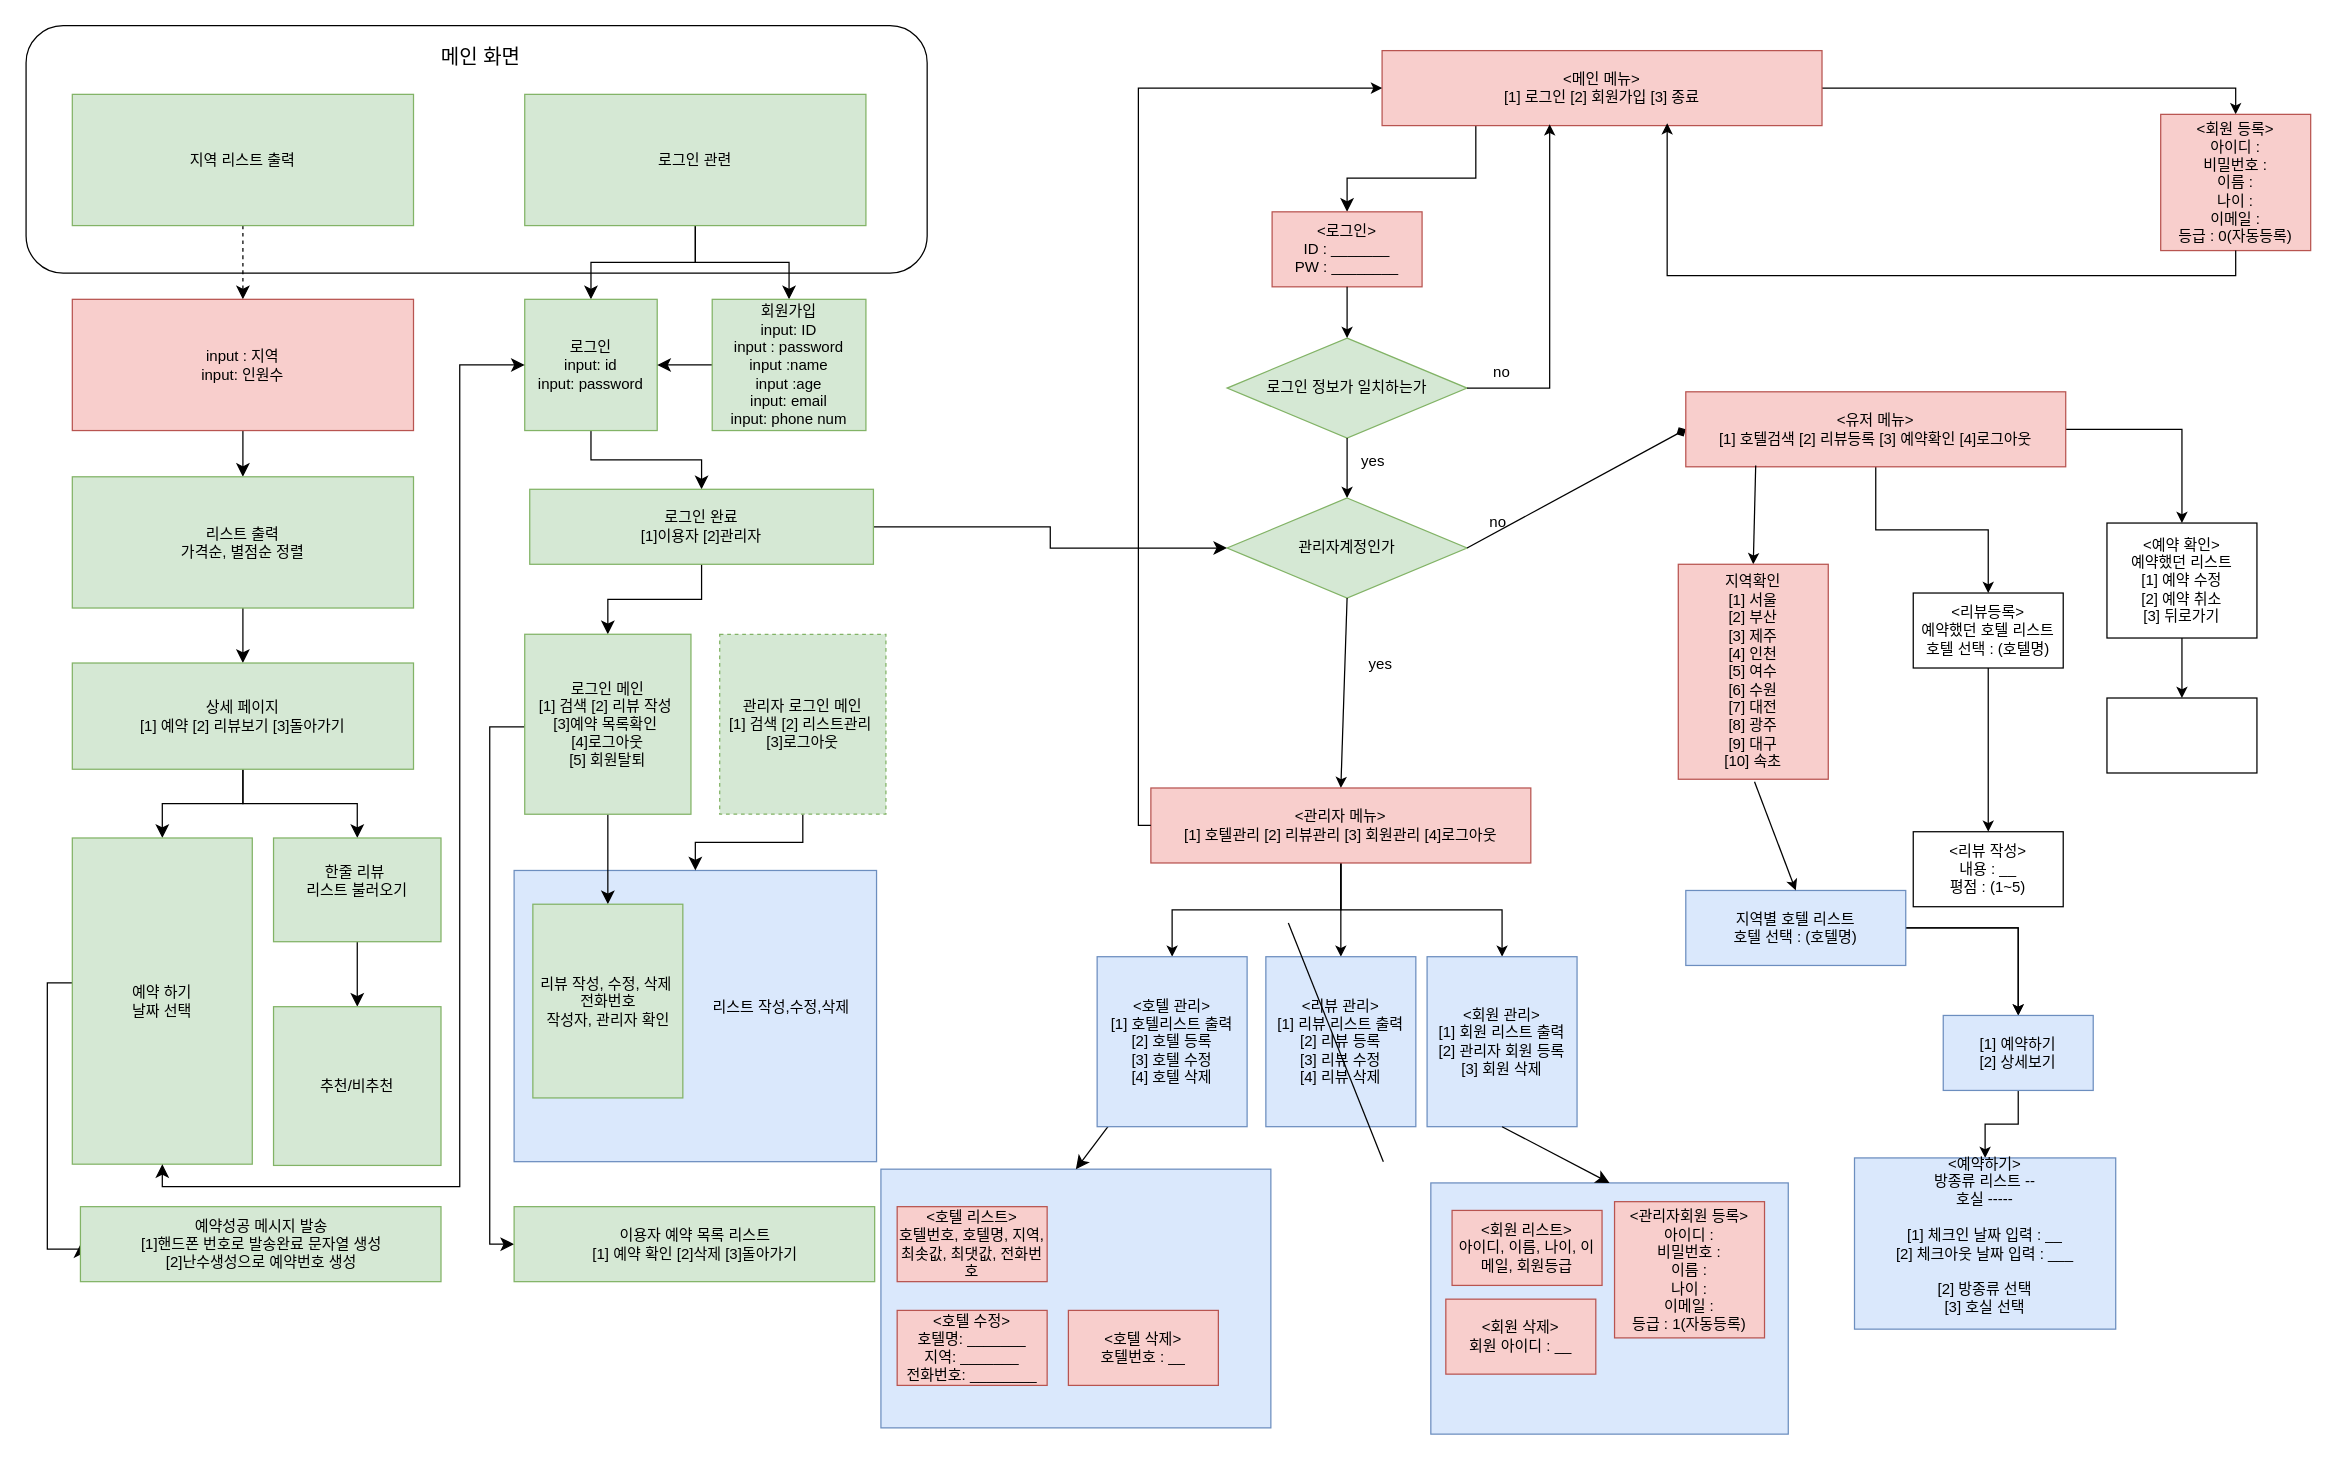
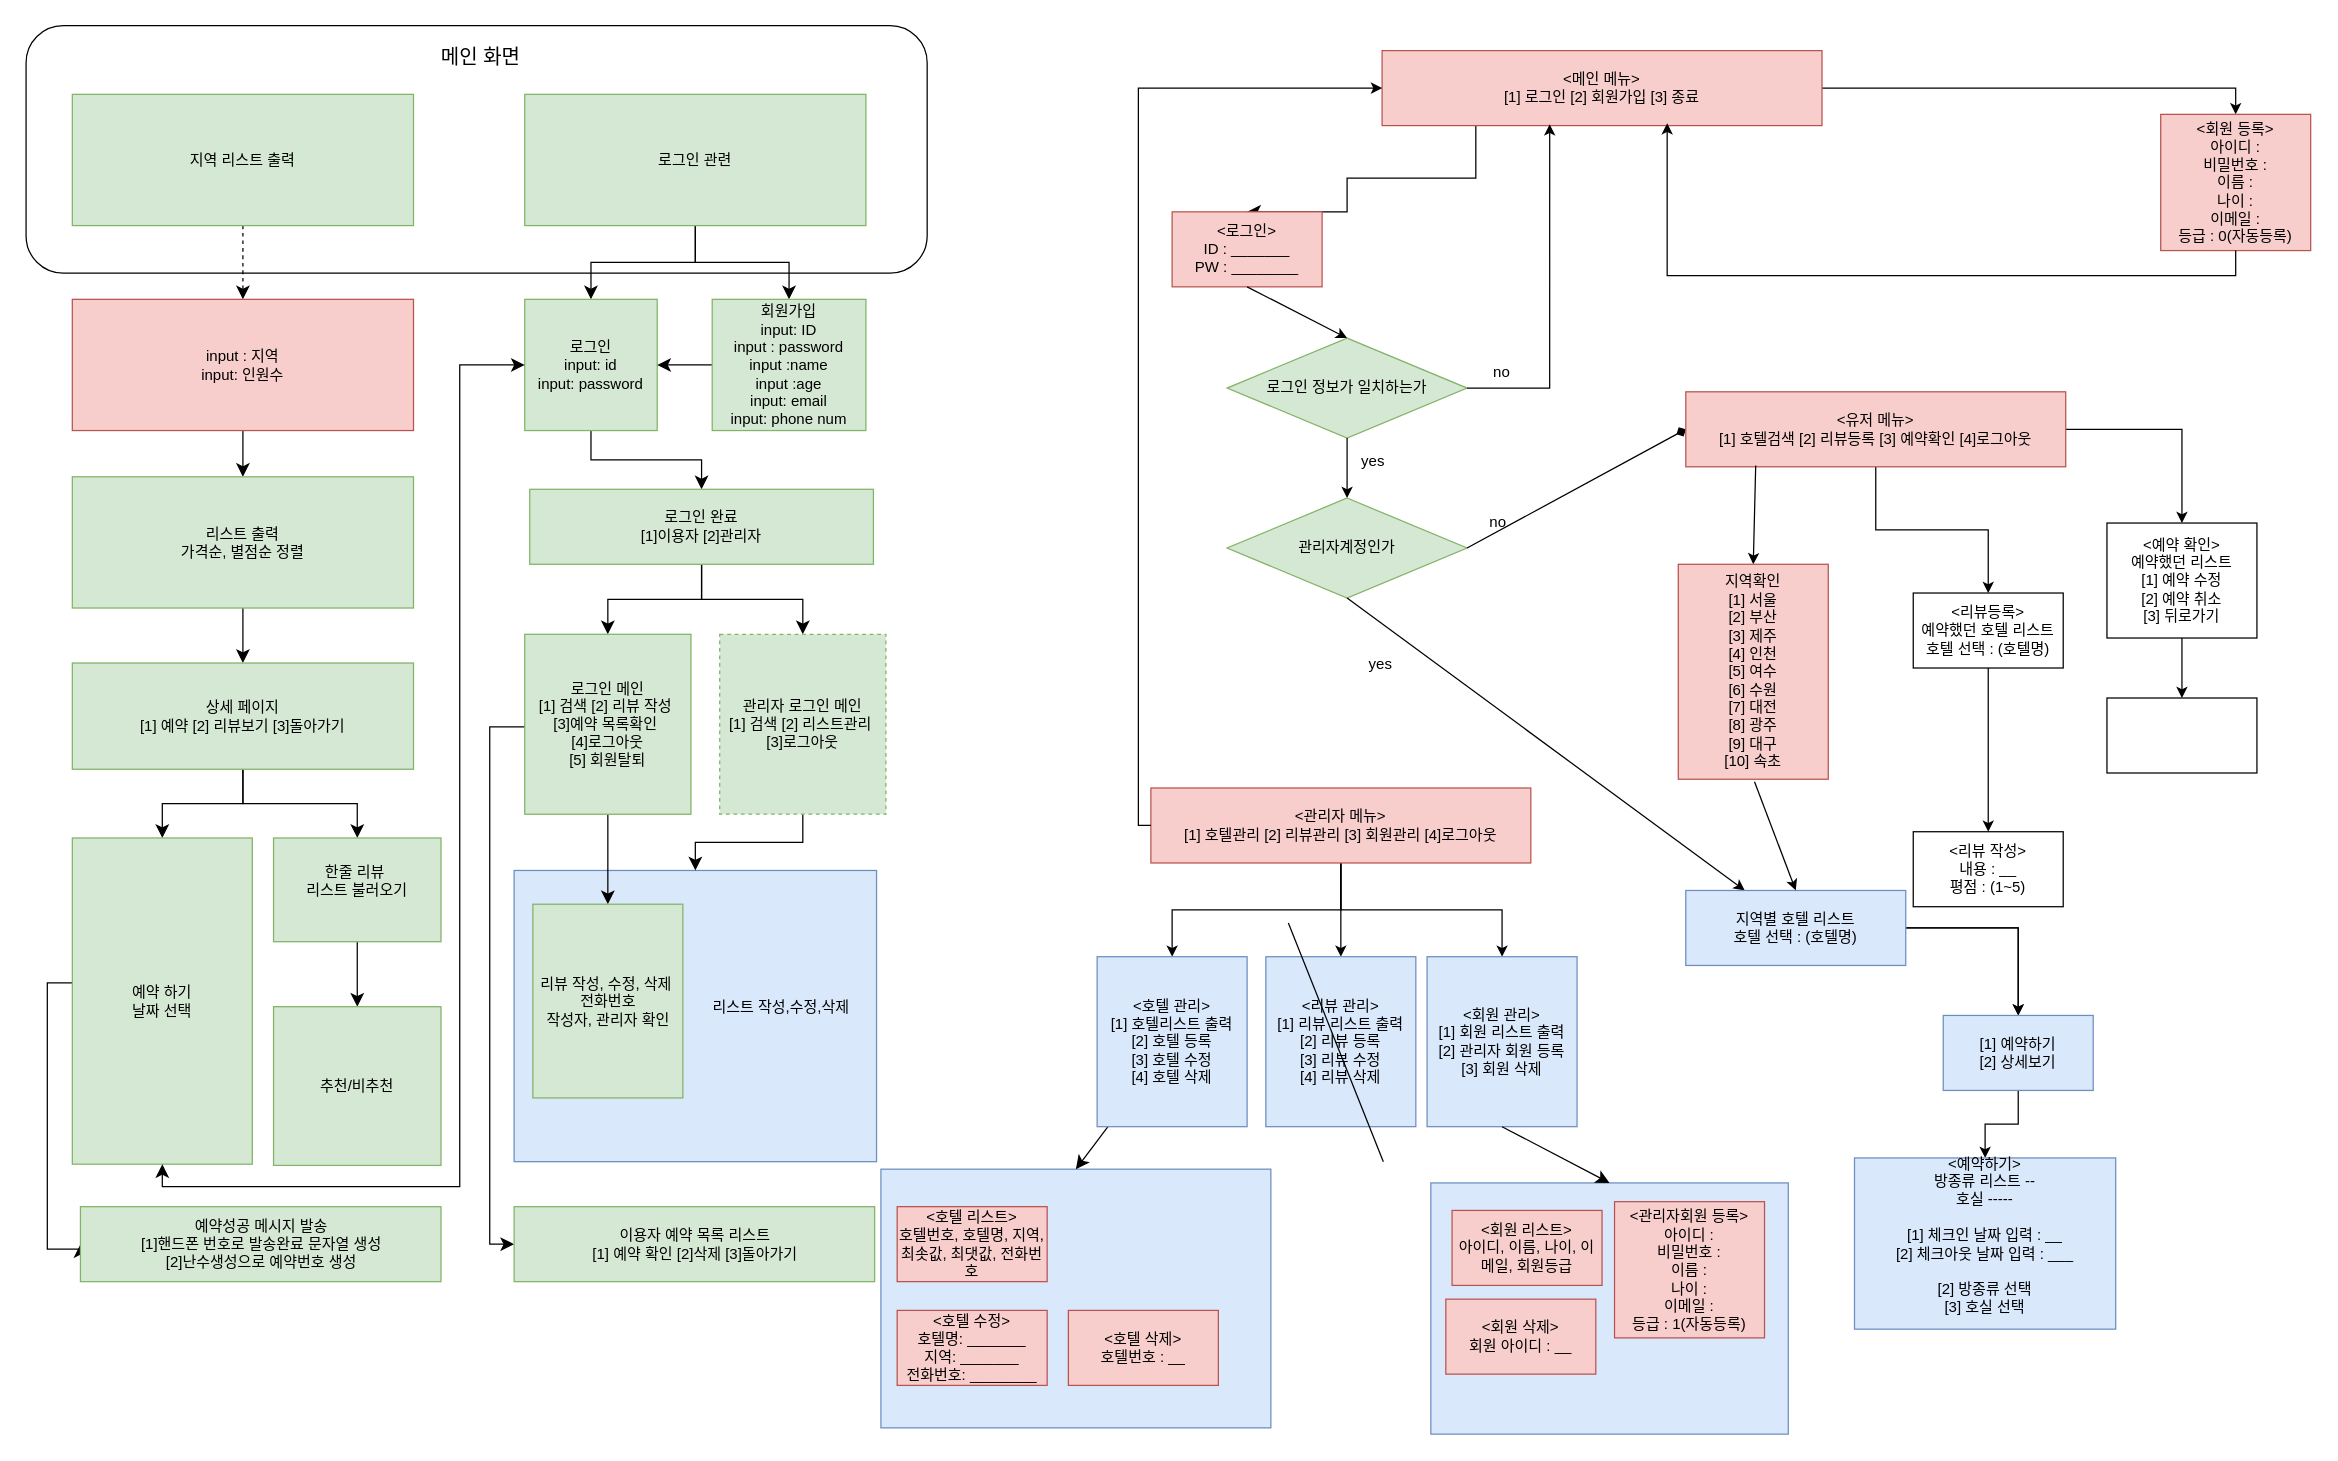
- <mxCell id="73" value="&amp;lt;로그인&amp;gt;&lt;div&gt;ID : _______&lt;/div&gt;&lt;div&gt;PW : ________&lt;/div&gt;" style="rounded=0;whiteSpace=wrap;html=1;fillColor=#f8cecc;strokeColor=#b85450;" parent="1" vertex="1"><mxGeometry x="1017" y="169" width="120" height="60" as="geometry" /></mxCell>
+ <mxCell id="73" value="&amp;lt;로그인&amp;gt;&lt;div&gt;ID : _______&lt;/div&gt;&lt;div&gt;PW : ________&lt;/div&gt;" style="rounded=0;whiteSpace=wrap;html=1;fillColor=#f8cecc;strokeColor=#b85450;" parent="1" vertex="1"><mxGeometry x="937" y="169" width="120" height="60" as="geometry" /></mxCell>
- <mxCell id="21" style="edgeStyle=orthogonalEdgeStyle;rounded=0;orthogonalLoop=1;jettySize=auto;html=1;fontSize=12;startSize=8;endSize=8;" parent="1" source="22" target="49" edge="1"><mxGeometry relative="1" as="geometry" /></mxCell>
+ <mxCell id="21" style="edgeStyle=orthogonalEdgeStyle;rounded=0;orthogonalLoop=1;jettySize=auto;html=1;entryX=0.5;entryY=0;entryDx=0;entryDy=0;fontSize=12;startSize=8;endSize=8;" parent="1" source="22" target="35" edge="1"><mxGeometry relative="1" as="geometry" /></mxCell>
- <mxCell id="50" value="" style="endArrow=classic;html=1;rounded=0;exitX=0.5;exitY=1;exitDx=0;exitDy=0;entryX=0.5;entryY=0;entryDx=0;entryDy=0;" parent="1" source="49" target="57" edge="1"><mxGeometry width="50" height="50" relative="1" as="geometry"><mxPoint x="1166" y="604" as="sourcePoint" /><mxPoint x="1075" y="555" as="targetPoint" /></mxGeometry></mxCell>
+ <mxCell id="50" value="" style="endArrow=classic;html=1;rounded=0;exitX=0.5;exitY=1;exitDx=0;exitDy=0;" parent="1" source="49" target="69" edge="1"><mxGeometry width="50" height="50" relative="1" as="geometry"><mxPoint x="1166" y="604" as="sourcePoint" /><mxPoint x="1075" y="555" as="targetPoint" /></mxGeometry></mxCell>
